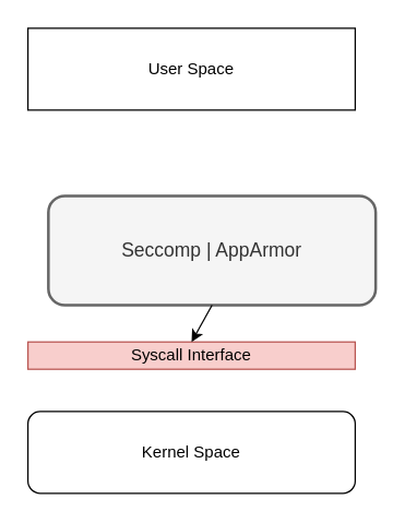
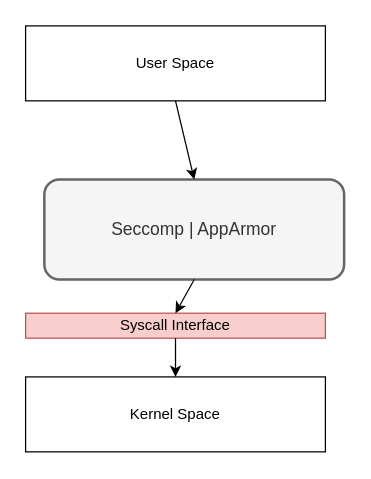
+ <mxCell id="6" value="" style="endArrow=classic;html=1;fontSize=14;exitX=0.5;exitY=1;exitDx=0;exitDy=0;entryX=0.5;entryY=0;entryDx=0;entryDy=0;" edge="1" parent="1" source="2" target="5"><mxGeometry width="50" height="50" relative="1" as="geometry"><mxPoint x="110" y="160" as="sourcePoint" /><mxPoint x="160" y="110" as="targetPoint" /></mxGeometry></mxCell>
+ <mxCell id="8" value="" style="endArrow=classic;html=1;fontSize=14;exitX=0.5;exitY=1;exitDx=0;exitDy=0;entryX=0.5;entryY=0;entryDx=0;entryDy=0;" edge="1" parent="1" source="4" target="3"><mxGeometry width="50" height="50" relative="1" as="geometry"><mxPoint x="280" y="340" as="sourcePoint" /><mxPoint x="330" y="290" as="targetPoint" /></mxGeometry></mxCell>
- <mxCell id="3" value="Kernel Space" style="whiteSpace=wrap;html=1;rounded=1;" vertex="1" parent="1"><mxGeometry x="20" y="301" width="240" height="60" as="geometry" /></mxCell>
+ <mxCell id="3" value="Kernel Space" style="rounded=0;whiteSpace=wrap;html=1;" vertex="1" parent="1"><mxGeometry x="20" y="301" width="240" height="60" as="geometry" /></mxCell>
